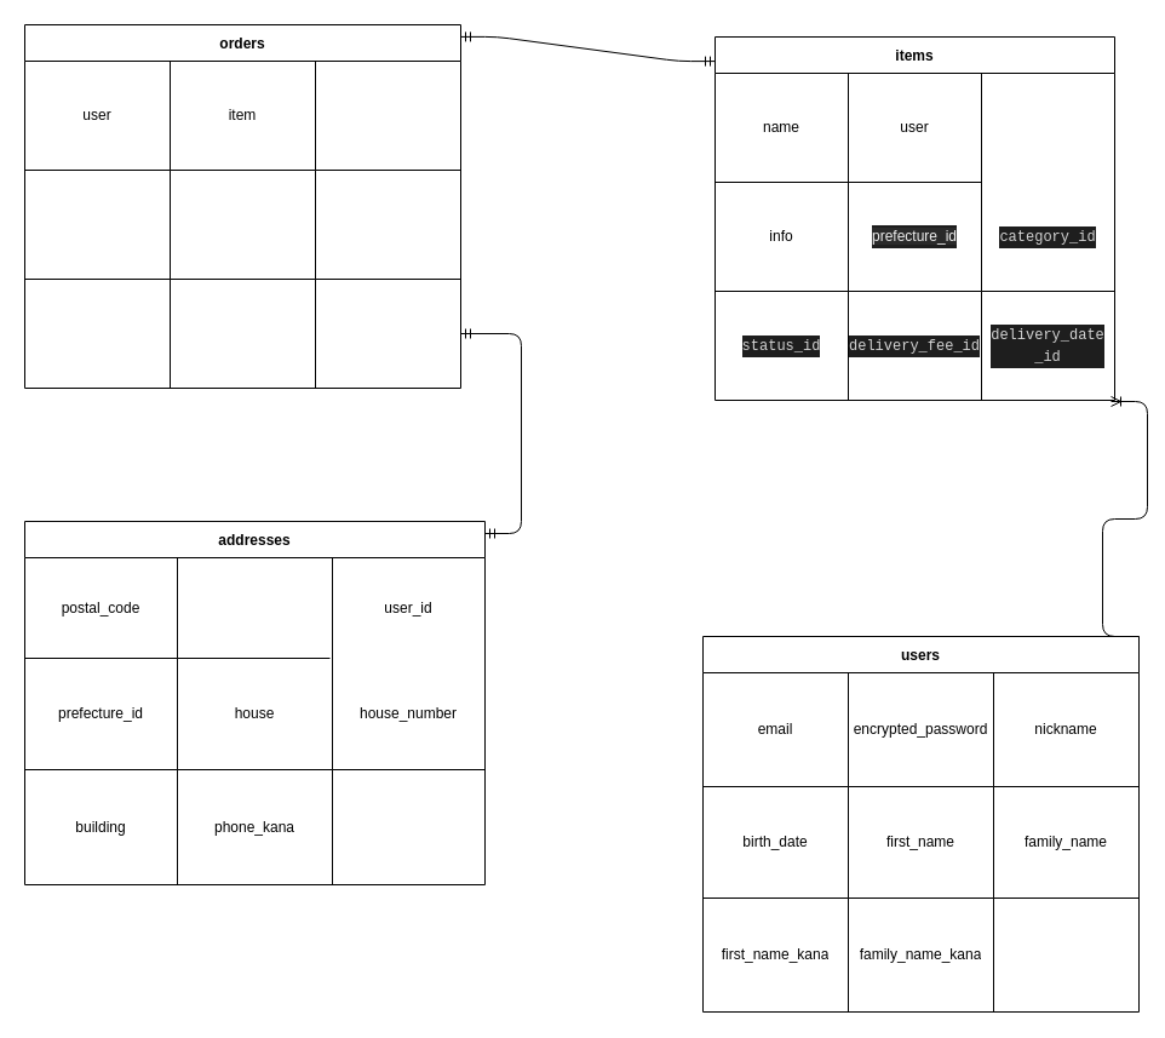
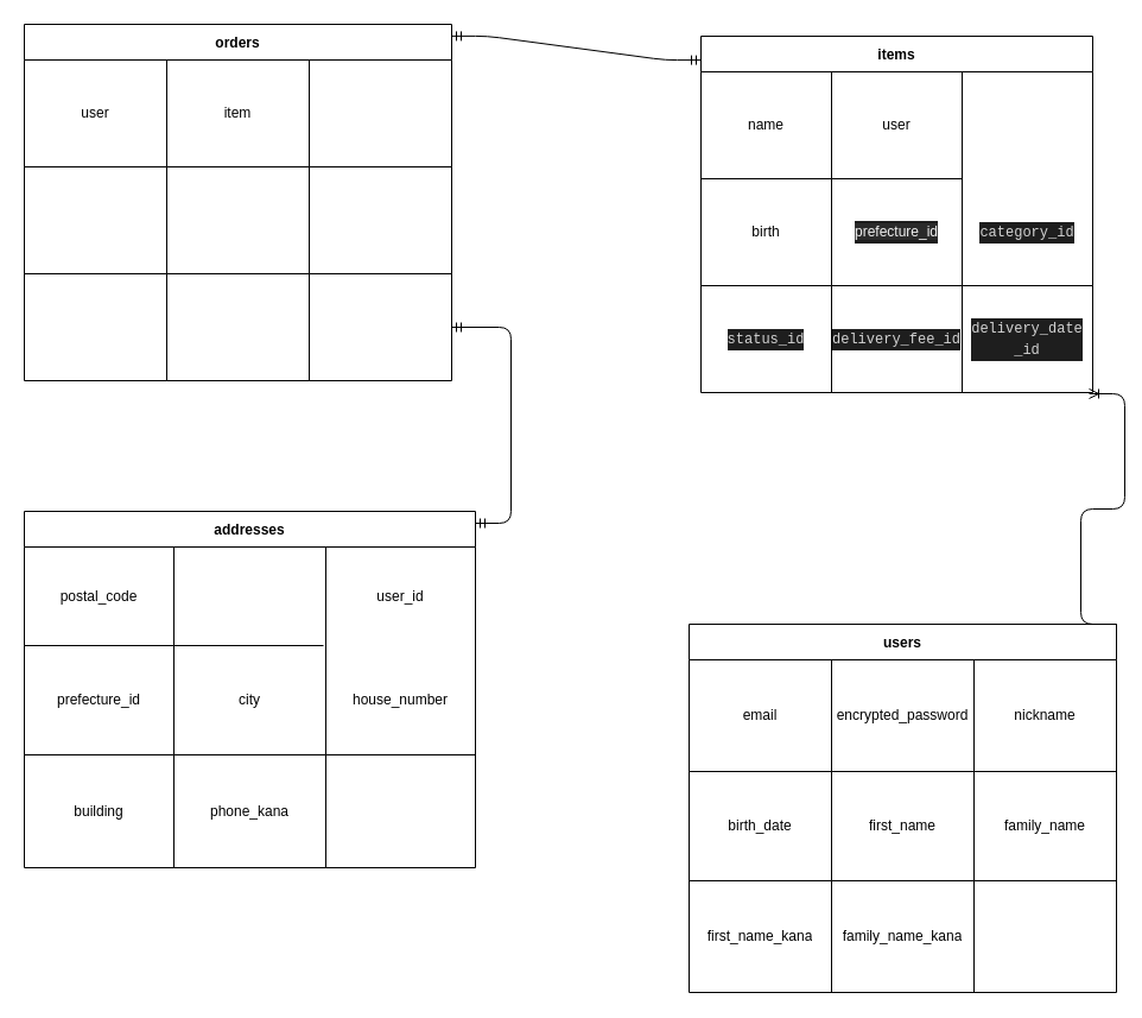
- <mxCell id="20" value="info" style="shape=partialRectangle;html=1;whiteSpace=wrap;connectable=0;fillColor=none;top=0;left=0;bottom=0;right=0;overflow=hidden;" parent="19" vertex="1"><mxGeometry width="110" height="90" as="geometry" /></mxCell>
+ <mxCell id="20" value="birth" style="shape=partialRectangle;html=1;whiteSpace=wrap;connectable=0;fillColor=none;top=0;left=0;bottom=0;right=0;overflow=hidden;" parent="19" vertex="1"><mxGeometry width="110" height="90" as="geometry" /></mxCell>
- <mxCell id="33" value="house" style="shape=partialRectangle;html=1;whiteSpace=wrap;connectable=0;fillColor=none;top=0;left=0;bottom=0;right=0;overflow=hidden;" parent="31" vertex="1"><mxGeometry x="126" width="128" height="92" as="geometry" /></mxCell>
+ <mxCell id="33" value="city" style="shape=partialRectangle;html=1;whiteSpace=wrap;connectable=0;fillColor=none;top=0;left=0;bottom=0;right=0;overflow=hidden;" parent="31" vertex="1"><mxGeometry x="126" width="128" height="92" as="geometry" /></mxCell>
